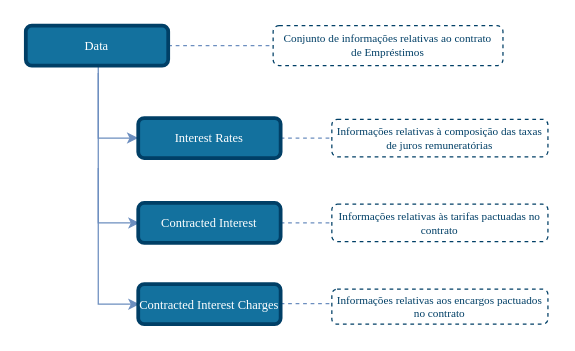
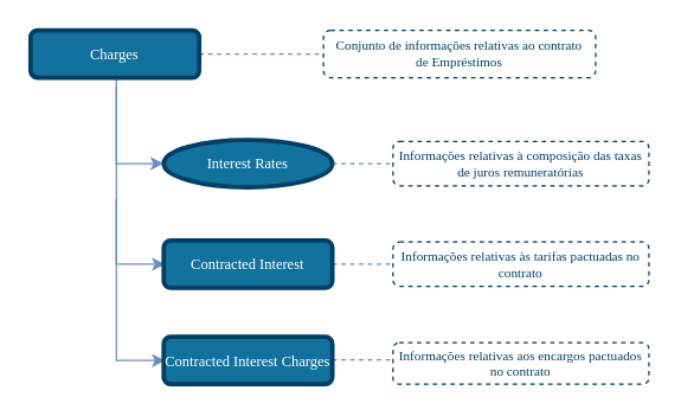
- <mxCell id="16" value="Data" style="rounded=1;whiteSpace=wrap;html=1;comic=0;shadow=0;backgroundOutline=0;snapToPoint=0;fixDash=0;strokeWidth=3;fontFamily=Verdana;fontStyle=0;labelBackgroundColor=none;labelBorderColor=none;fontSize=10;fillColor=#13719E;strokeColor=#003F66;fontColor=#ffffff;" parent="1" vertex="1"><mxGeometry x="20" y="20" width="114" height="32" as="geometry" /></mxCell>
+ <mxCell id="16" value="Charges" style="rounded=1;whiteSpace=wrap;html=1;comic=0;shadow=0;backgroundOutline=0;snapToPoint=0;fixDash=0;strokeWidth=3;fontFamily=Verdana;fontStyle=0;labelBackgroundColor=none;labelBorderColor=none;fontSize=10;fillColor=#13719E;strokeColor=#003F66;fontColor=#ffffff;" parent="1" vertex="1"><mxGeometry x="20" y="20" width="114" height="32" as="geometry" /></mxCell>
- <mxCell id="7" value="Interest Rates" style="rounded=1;whiteSpace=wrap;html=1;comic=0;shadow=0;backgroundOutline=0;snapToPoint=0;fixDash=0;strokeWidth=3;fontFamily=Verdana;fontStyle=0;labelBackgroundColor=none;labelBorderColor=none;fontSize=10;fillColor=#13719E;strokeColor=#003F66;fontColor=#ffffff;" parent="1" vertex="1"><mxGeometry x="110" y="94" width="114" height="32" as="geometry" /></mxCell>
+ <mxCell id="7" value="Interest Rates" style="ellipse;whiteSpace=wrap;html=1;comic=0;shadow=0;backgroundOutline=0;snapToPoint=0;fixDash=0;strokeWidth=3;fontFamily=Verdana;fontStyle=0;labelBackgroundColor=none;labelBorderColor=none;fontSize=10;fillColor=#13719E;strokeColor=#003F66;fontColor=#ffffff;" parent="1" vertex="1"><mxGeometry x="110" y="94" width="114" height="32" as="geometry" /></mxCell>
